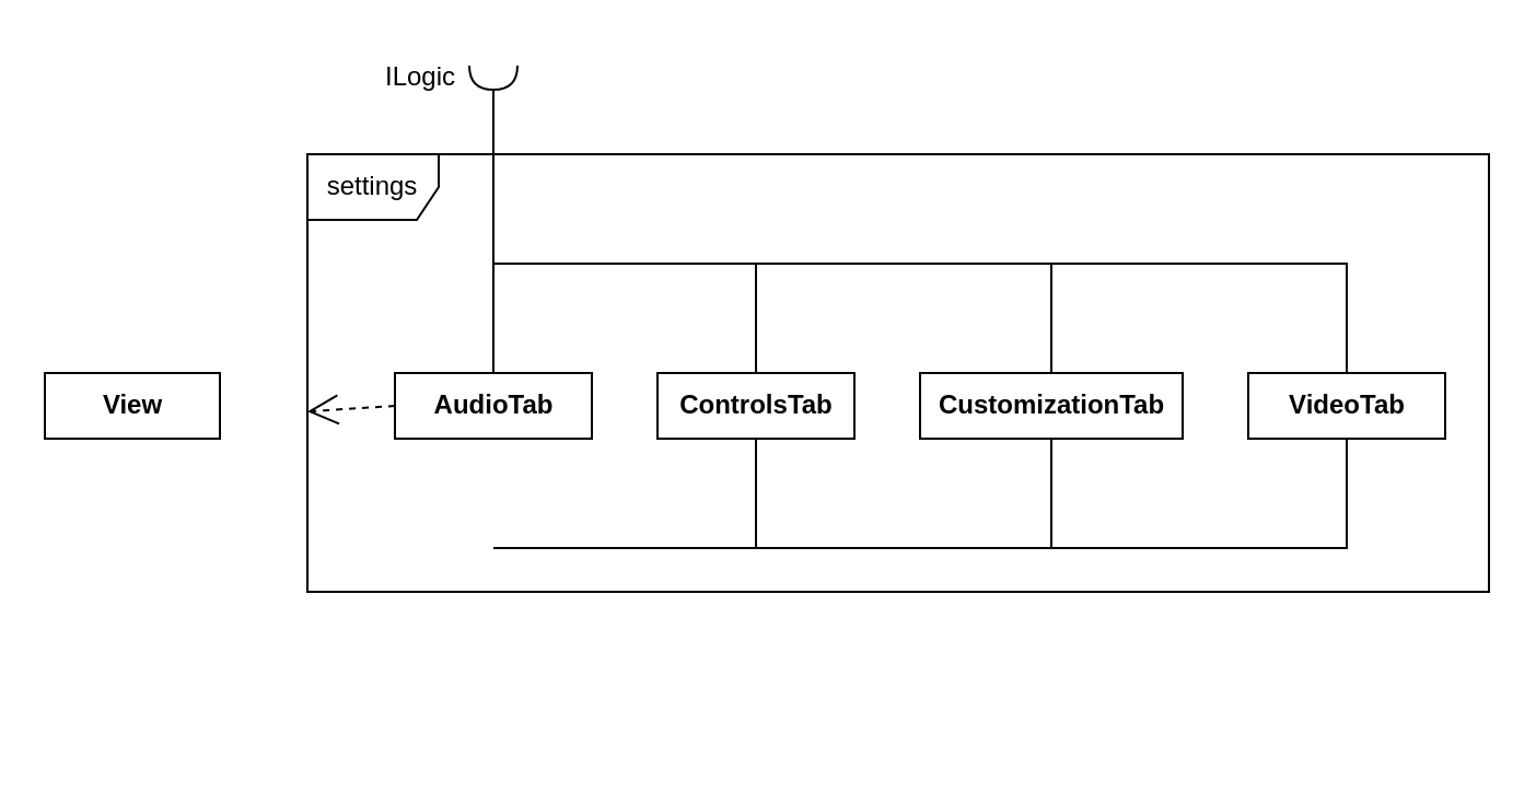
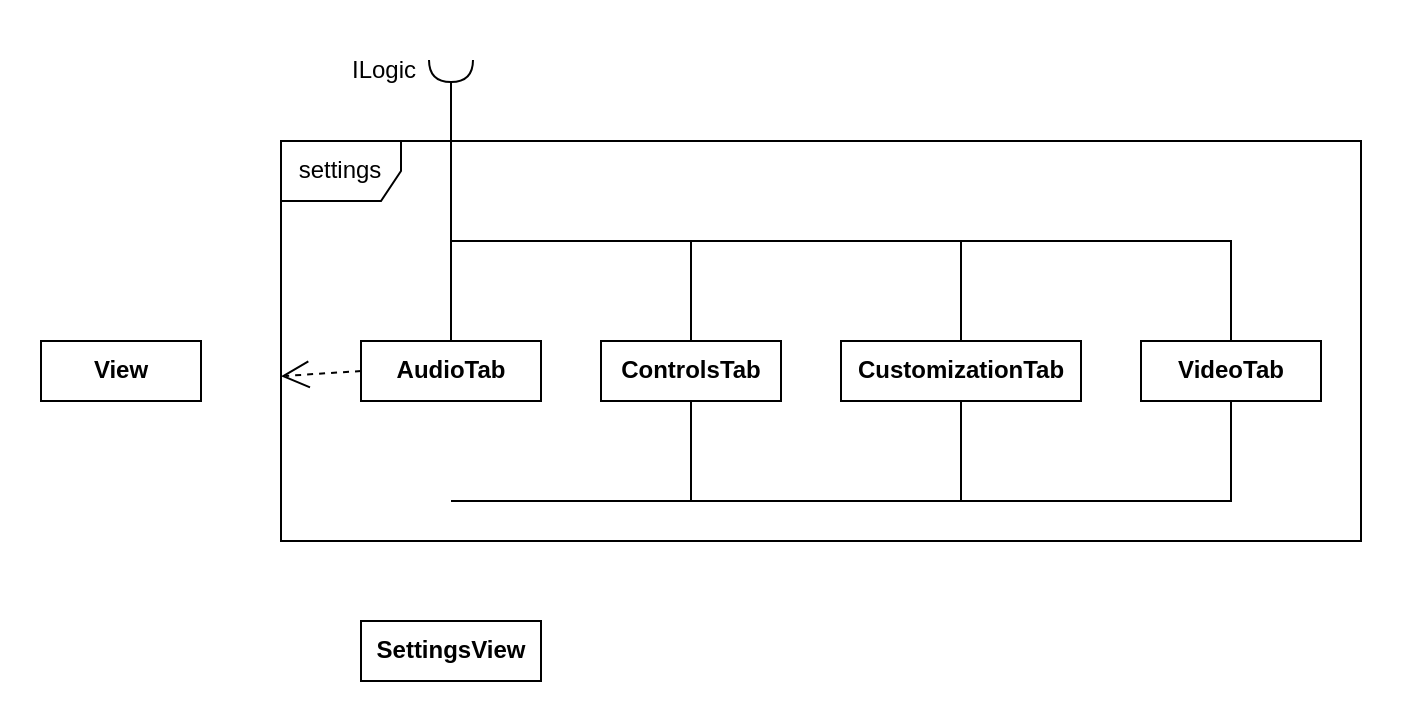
+ <mxCell id="3" value="&lt;b&gt;SettingsView&lt;/b&gt;" style="html=1;" vertex="1" parent="1"><mxGeometry x="180" y="310" width="90" height="30" as="geometry" /></mxCell>
